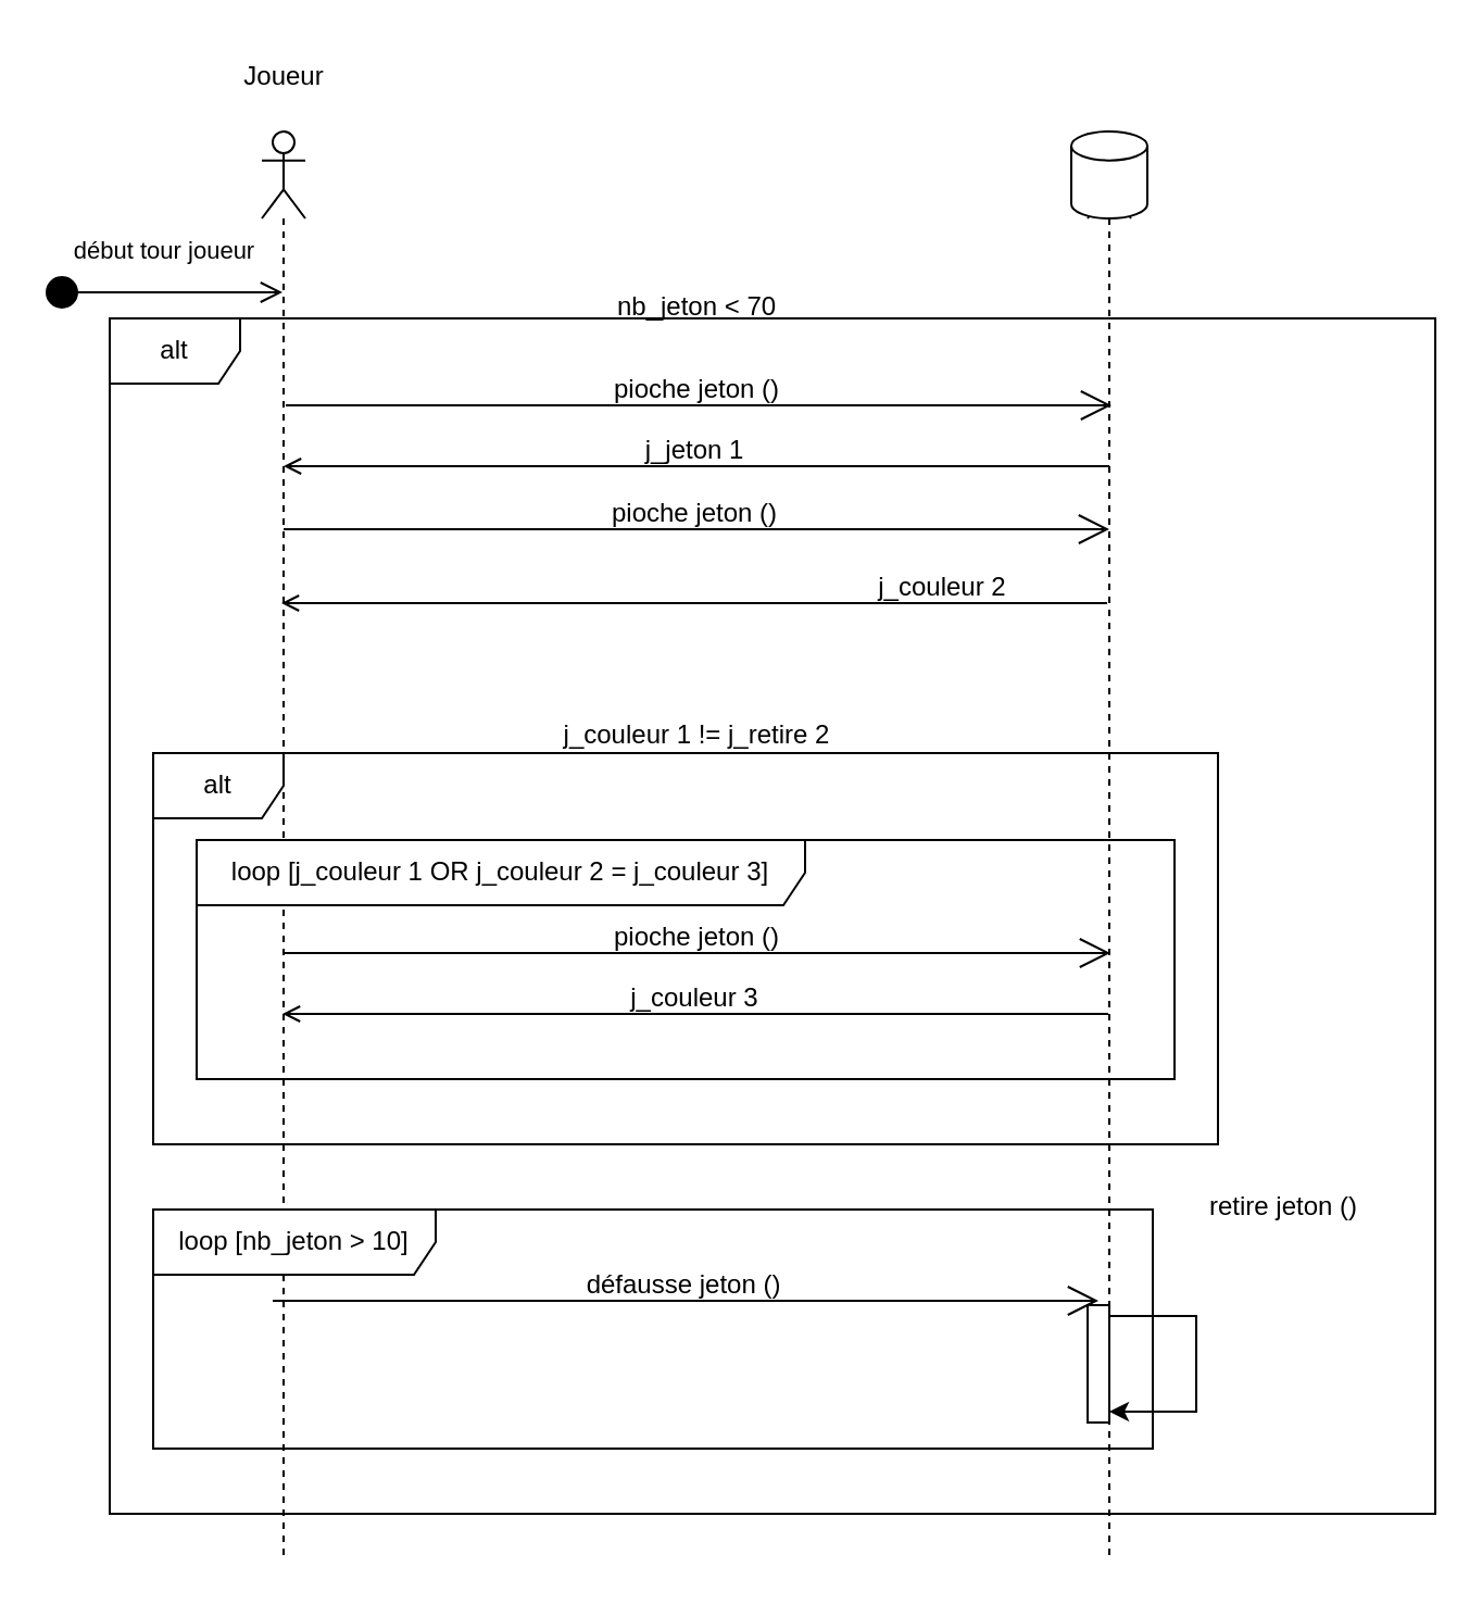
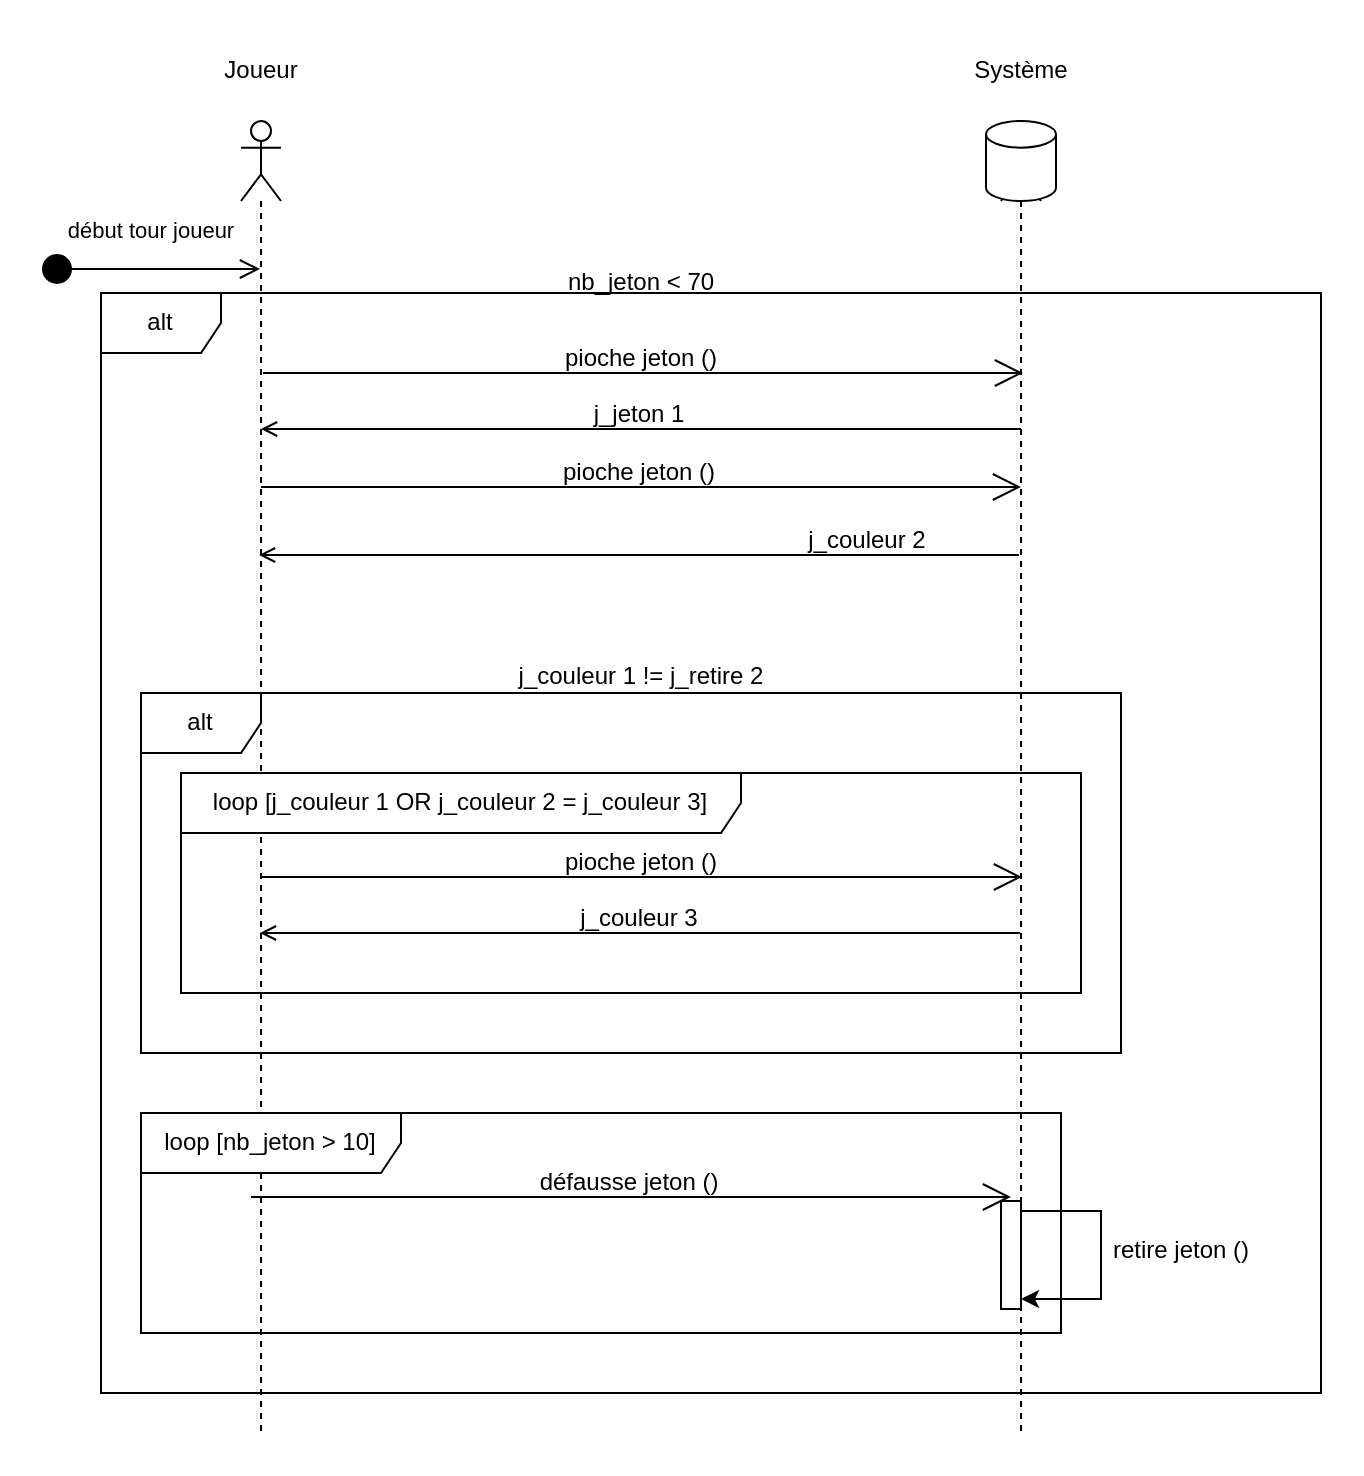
+ <mxCell id="8" value="Système" style="text;html=1;align=center;verticalAlign=middle;resizable=0;points=[];autosize=1;strokeColor=none;fillColor=none;" vertex="1" parent="1"><mxGeometry x="475" y="20" width="70" height="30" as="geometry" /></mxCell>
- <mxCell id="30" value="retire jeton ()" style="text;html=1;align=center;verticalAlign=middle;resizable=0;points=[];autosize=1;strokeColor=none;fillColor=none;" vertex="1" parent="1"><mxGeometry x="545" y="540" width="90" height="30" as="geometry" /></mxCell>
+ <mxCell id="30" value="retire jeton ()" style="text;html=1;align=center;verticalAlign=middle;resizable=0;points=[];autosize=1;strokeColor=none;fillColor=none;" vertex="1" parent="1"><mxGeometry x="545" y="610" width="90" height="30" as="geometry" /></mxCell>
